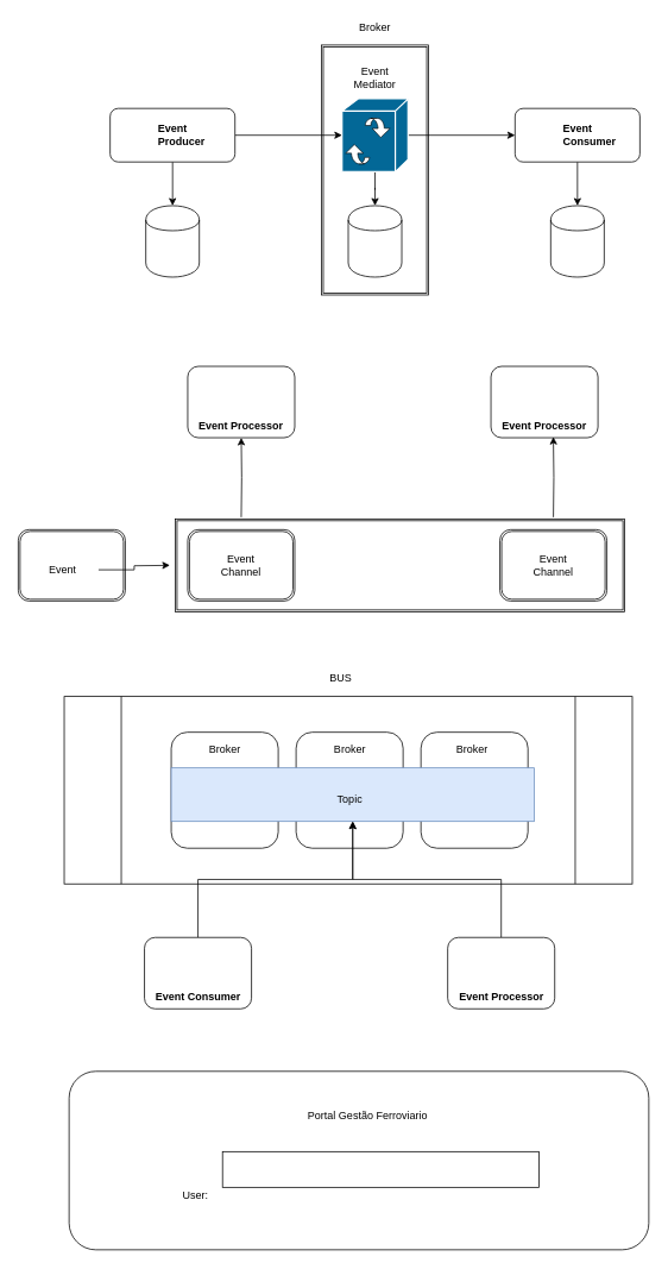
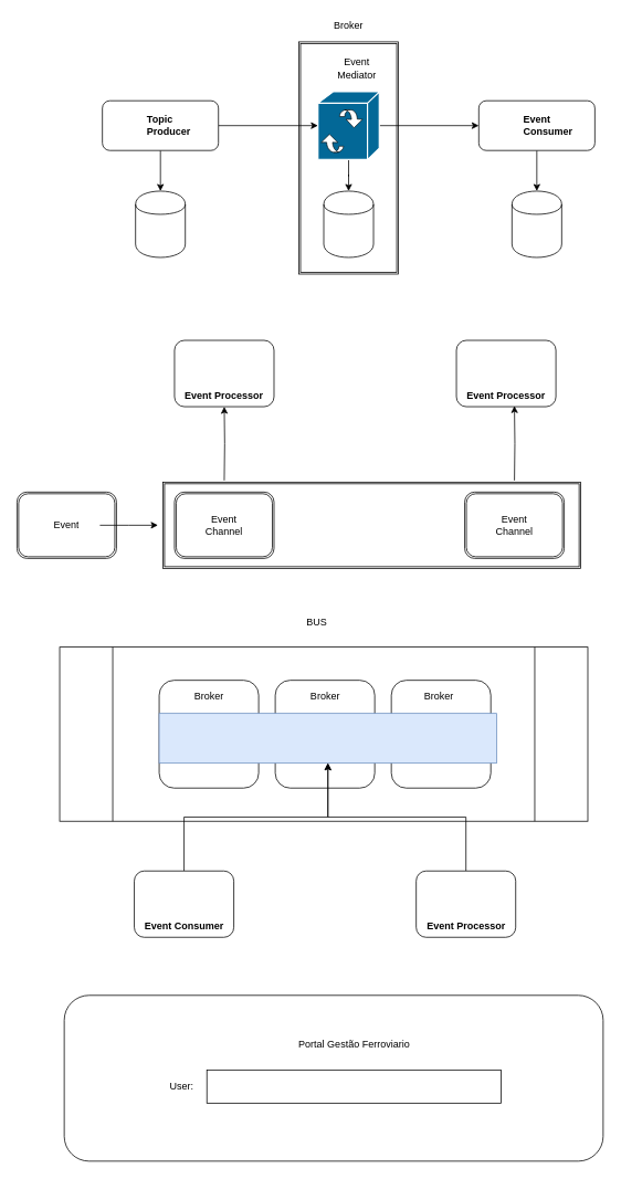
- <mxCell id="13" value="Event Mediator" style="text;html=1;strokeColor=none;fillColor=none;align=center;verticalAlign=middle;whiteSpace=wrap;overflow=hidden;" parent="1" vertex="1"><mxGeometry x="380" y="70" width="80" height="33" as="geometry" /></mxCell>
+ <mxCell id="13" value="Event Mediator" style="text;html=1;strokeColor=none;fillColor=none;align=center;verticalAlign=middle;whiteSpace=wrap;overflow=hidden;" parent="1" vertex="1"><mxGeometry x="390" y="65" width="80" height="33" as="geometry" /></mxCell>
- <mxCell id="12" value="Event Producer" style="label;whiteSpace=wrap;html=1;image=https://file%2B.vscode-resource.vscode-cdn.net/c%3A/Users/aquila.venancio/.vscode/extensions/eighthundreds.vscode-drawio-1.0.3/drawioApp/img/clipart/Gear_128x128.png" parent="1" vertex="1"><mxGeometry x="123" y="121" width="140" height="60" as="geometry" /></mxCell>
+ <mxCell id="12" value="Topic Producer" style="label;whiteSpace=wrap;html=1;image=https://file%2B.vscode-resource.vscode-cdn.net/c%3A/Users/aquila.venancio/.vscode/extensions/eighthundreds.vscode-drawio-1.0.3/drawioApp/img/clipart/Gear_128x128.png" parent="1" vertex="1"><mxGeometry x="123" y="121" width="140" height="60" as="geometry" /></mxCell>
- <mxCell id="18" value="Event" style="text;html=1;strokeColor=none;fillColor=none;align=center;verticalAlign=middle;whiteSpace=wrap;overflow=hidden;" parent="1" vertex="1"><mxGeometry x="30" y="628" width="80" height="20" as="geometry" /></mxCell>
+ <mxCell id="18" value="Event" style="text;html=1;strokeColor=none;fillColor=none;align=center;verticalAlign=middle;whiteSpace=wrap;overflow=hidden;" parent="1" vertex="1"><mxGeometry x="40" y="623" width="80" height="20" as="geometry" /></mxCell>
- <mxCell id="37" value="BUS" style="text;html=1;strokeColor=none;fillColor=none;align=center;verticalAlign=middle;whiteSpace=wrap;rounded=0;" parent="1" vertex="1"><mxGeometry x="361.5" y="750" width="40" height="20" as="geometry" /></mxCell>
+ <mxCell id="37" value="BUS" style="text;html=1;strokeColor=none;fillColor=none;align=center;verticalAlign=middle;whiteSpace=wrap;rounded=0;" parent="1" vertex="1"><mxGeometry x="361.5" y="740" width="40" height="20" as="geometry" /></mxCell>
- <mxCell id="33" value="Topic" style="text;html=1;strokeColor=none;fillColor=none;align=center;verticalAlign=middle;whiteSpace=wrap;rounded=0;" parent="1" vertex="1"><mxGeometry x="371.5" y="885" width="40" height="20" as="geometry" /></mxCell>
- <mxCell id="45" value="Portal Gestão Ferroviario" style="text;html=1;strokeColor=none;fillColor=none;align=center;verticalAlign=middle;whiteSpace=wrap;rounded=0;" parent="1" vertex="1"><mxGeometry x="339.5" y="1240" width="144" height="20" as="geometry" /></mxCell>
+ <mxCell id="45" value="Portal Gestão Ferroviario" style="text;html=1;strokeColor=none;fillColor=none;align=center;verticalAlign=middle;whiteSpace=wrap;rounded=0;" parent="1" vertex="1"><mxGeometry x="354.5" y="1250" width="144" height="20" as="geometry" /></mxCell>
- <mxCell id="43" value="User:" style="text;html=1;strokeColor=none;fillColor=none;align=center;verticalAlign=middle;whiteSpace=wrap;rounded=0;" parent="1" vertex="1"><mxGeometry x="199" y="1330" width="40" height="20" as="geometry" /></mxCell>
+ <mxCell id="43" value="User:" style="text;html=1;strokeColor=none;fillColor=none;align=center;verticalAlign=middle;whiteSpace=wrap;rounded=0;" parent="1" vertex="1"><mxGeometry x="199" y="1300" width="40" height="20" as="geometry" /></mxCell>
